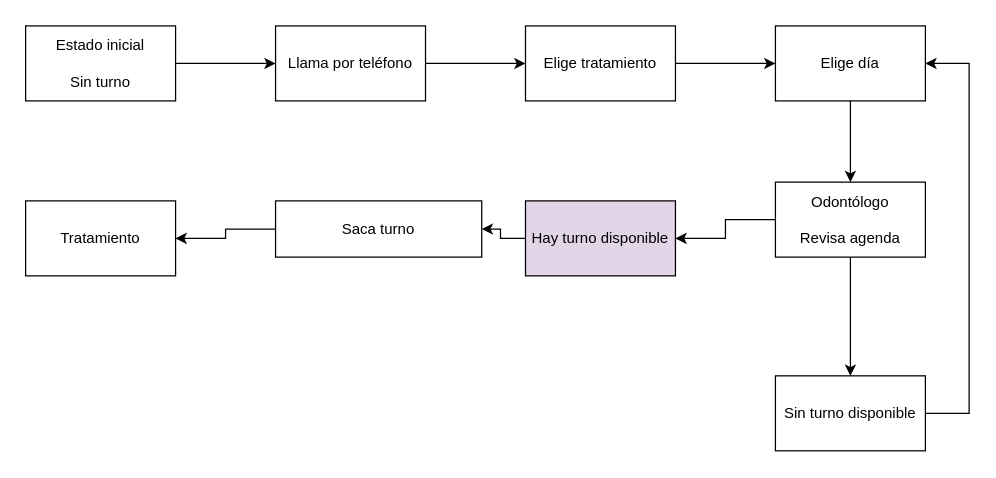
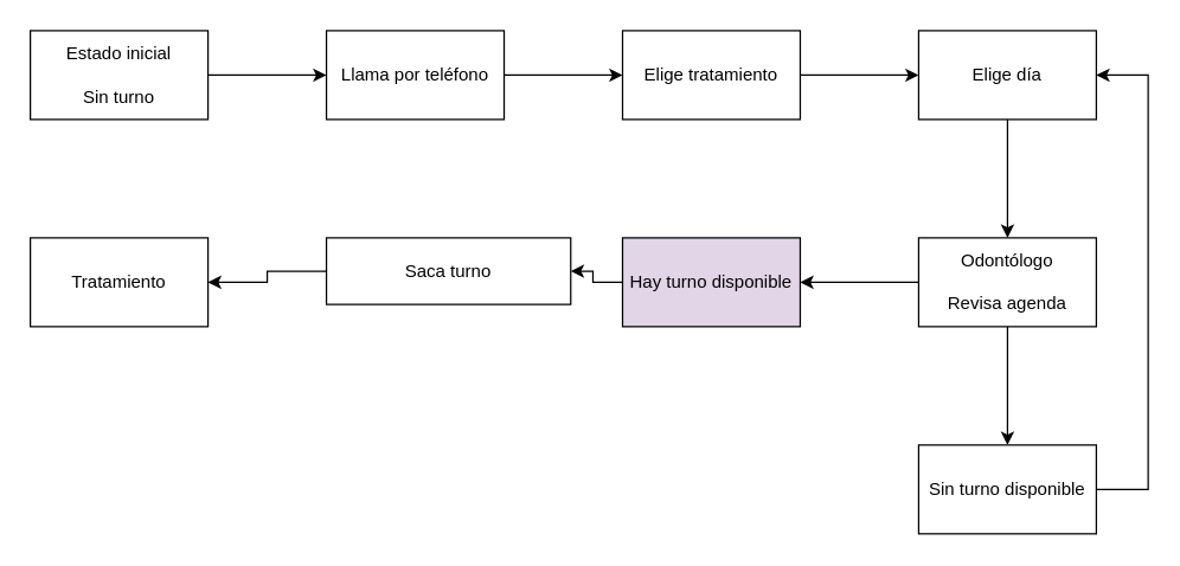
- <mxCell id="12" value="Odontólogo&lt;br&gt;&lt;br&gt;Revisa agenda" style="whiteSpace=wrap;html=1;rounded=0;" vertex="1" parent="1"><mxGeometry x="620" y="145" width="120" height="60" as="geometry" /></mxCell>
+ <mxCell id="12" value="Odontólogo&lt;br&gt;&lt;br&gt;Revisa agenda" style="whiteSpace=wrap;html=1;rounded=0;" vertex="1" parent="1"><mxGeometry x="620" y="160" width="120" height="60" as="geometry" /></mxCell>
